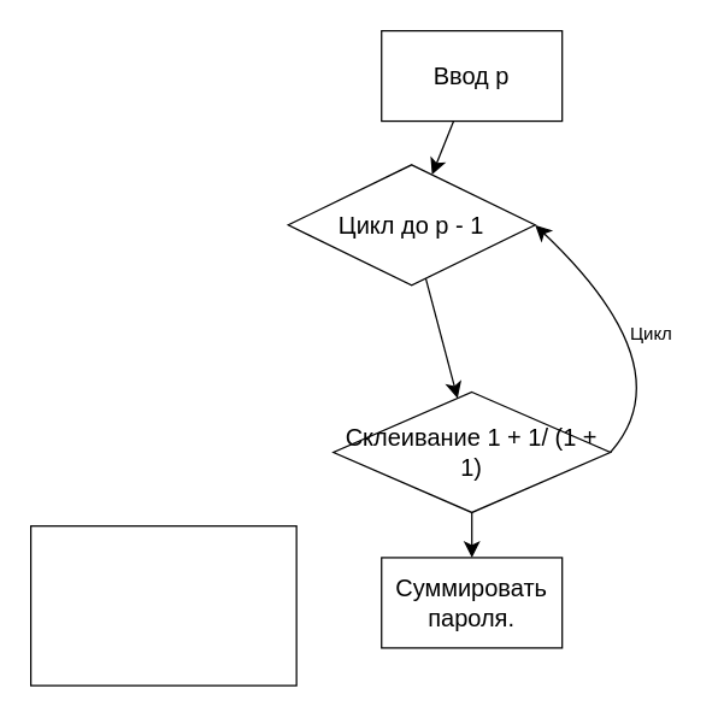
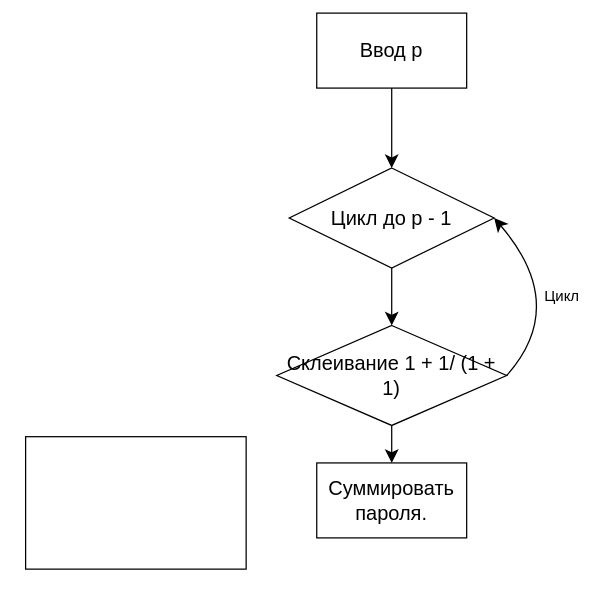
- <mxCell id="3" value="Ввод p" style="whiteSpace=wrap;html=1;fontSize=16;" vertex="1" parent="1"><mxGeometry x="253" y="20" width="120" height="60" as="geometry" /></mxCell>
+ <mxCell id="3" value="Ввод p" style="whiteSpace=wrap;html=1;fontSize=16;" vertex="1" parent="1"><mxGeometry x="253" y="10" width="120" height="60" as="geometry" /></mxCell>
- <mxCell id="5" value="Цикл до p - 1" style="rhombus;whiteSpace=wrap;html=1;fontSize=16;" vertex="1" parent="1"><mxGeometry x="191" y="109" width="164" height="80" as="geometry" /></mxCell>
+ <mxCell id="5" value="Цикл до p - 1" style="rhombus;whiteSpace=wrap;html=1;fontSize=16;" vertex="1" parent="1"><mxGeometry x="231" y="134" width="164" height="80" as="geometry" /></mxCell>
